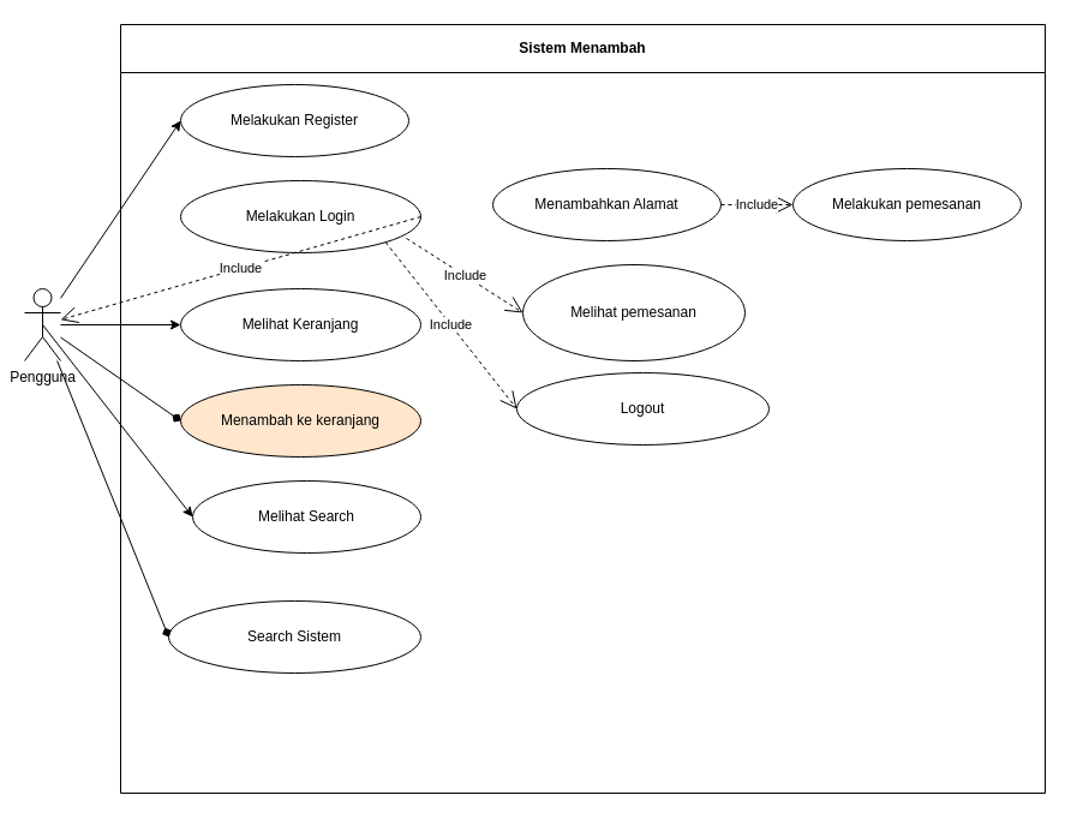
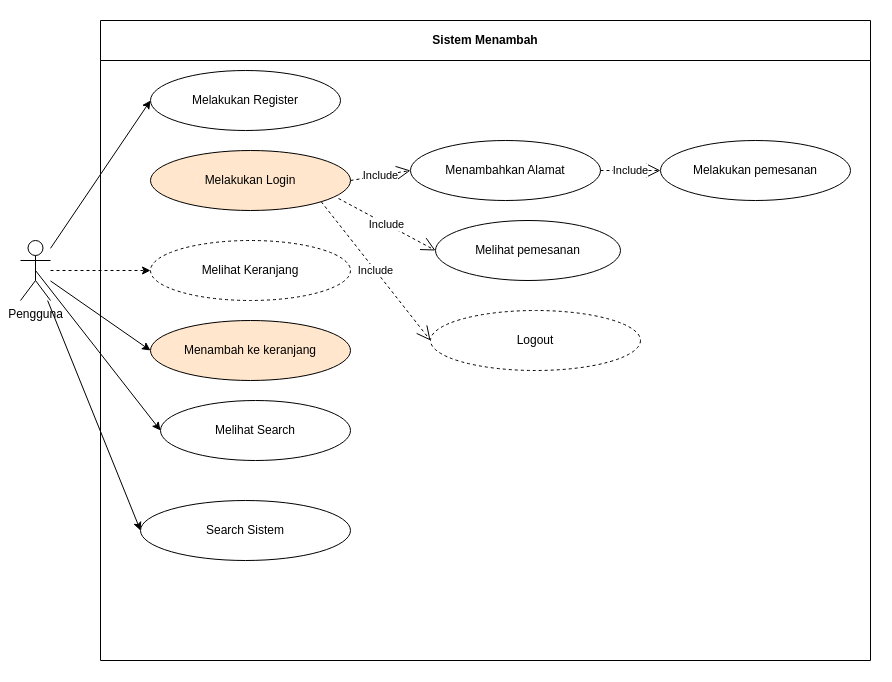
- <mxCell id="5" value="Melakukan Login" style="ellipse;whiteSpace=wrap;html=1;" parent="3" vertex="1"><mxGeometry x="50" y="130" width="200" height="60" as="geometry" /></mxCell>
+ <mxCell id="5" value="Melakukan Login" style="ellipse;whiteSpace=wrap;html=1;fillColor=#ffe6cc;" parent="3" vertex="1"><mxGeometry x="50" y="130" width="200" height="60" as="geometry" /></mxCell>
- <mxCell id="14" value="Include" style="endArrow=open;endSize=12;dashed=1;html=1;rounded=0;exitX=1;exitY=0.5;exitDx=0;exitDy=0;" parent="3" source="5" target="2" edge="1"><mxGeometry width="160" relative="1" as="geometry"><mxPoint x="120" y="380" as="sourcePoint" /><mxPoint x="280" y="380" as="targetPoint" /></mxGeometry></mxCell>
+ <mxCell id="14" value="Include" style="endArrow=open;endSize=12;dashed=1;html=1;rounded=0;exitX=1;exitY=0.5;exitDx=0;exitDy=0;entryX=0;entryY=0.5;entryDx=0;entryDy=0;" parent="3" source="5" target="10" edge="1"><mxGeometry width="160" relative="1" as="geometry"><mxPoint x="120" y="380" as="sourcePoint" /><mxPoint x="280" y="380" as="targetPoint" /></mxGeometry></mxCell>
- <mxCell id="13" value="Melihat pemesanan" style="ellipse;whiteSpace=wrap;html=1;" parent="3" vertex="1"><mxGeometry x="335" y="200" width="185" height="80" as="geometry" /></mxCell>
+ <mxCell id="13" value="Melihat pemesanan" style="ellipse;whiteSpace=wrap;html=1;" parent="3" vertex="1"><mxGeometry x="335" y="200" width="185" height="60" as="geometry" /></mxCell>
- <mxCell id="19" value="" style="endArrow=classic;html=1;rounded=0;entryX=0;entryY=0.5;entryDx=0;entryDy=0;" parent="1" source="2" target="8" edge="1"><mxGeometry width="50" height="50" relative="1" as="geometry"><mxPoint x="80" y="307" as="sourcePoint" /><mxPoint x="180" y="220" as="targetPoint" /></mxGeometry></mxCell>
+ <mxCell id="19" value="" style="endArrow=classic;html=1;rounded=0;entryX=0;entryY=0.5;entryDx=0;entryDy=0;dashed=1;" parent="1" source="2" target="8" edge="1"><mxGeometry width="50" height="50" relative="1" as="geometry"><mxPoint x="80" y="307" as="sourcePoint" /><mxPoint x="180" y="220" as="targetPoint" /></mxGeometry></mxCell>
- <mxCell id="8" value="Melihat Keranjang" style="ellipse;whiteSpace=wrap;html=1;" parent="3" vertex="1"><mxGeometry x="50" y="220" width="200" height="60" as="geometry" /></mxCell>
+ <mxCell id="8" value="Melihat Keranjang" style="ellipse;whiteSpace=wrap;html=1;dashed=1;" parent="3" vertex="1"><mxGeometry x="50" y="220" width="200" height="60" as="geometry" /></mxCell>
- <mxCell id="12" value="Logout" style="ellipse;whiteSpace=wrap;html=1;" parent="3" vertex="1"><mxGeometry x="330" y="290" width="210" height="60" as="geometry" /></mxCell>
+ <mxCell id="12" value="Logout" style="ellipse;whiteSpace=wrap;html=1;dashed=1;" parent="3" vertex="1"><mxGeometry x="330" y="290" width="210" height="60" as="geometry" /></mxCell>
- <mxCell id="20" value="" style="endArrow=diamond;html=1;rounded=0;entryX=0;entryY=0.5;entryDx=0;entryDy=0;" parent="1" source="2" target="9" edge="1"><mxGeometry width="50" height="50" relative="1" as="geometry"><mxPoint x="80" y="300" as="sourcePoint" /><mxPoint x="180" y="291" as="targetPoint" /></mxGeometry></mxCell>
+ <mxCell id="20" value="" style="endArrow=classic;html=1;rounded=0;entryX=0;entryY=0.5;entryDx=0;entryDy=0;" parent="1" source="2" target="9" edge="1"><mxGeometry width="50" height="50" relative="1" as="geometry"><mxPoint x="80" y="300" as="sourcePoint" /><mxPoint x="180" y="291" as="targetPoint" /></mxGeometry></mxCell>
- <mxCell id="22" value="" style="endArrow=diamond;html=1;rounded=0;entryX=0;entryY=0.5;entryDx=0;entryDy=0;" parent="1" source="2" target="7" edge="1"><mxGeometry width="50" height="50" relative="1" as="geometry"><mxPoint x="100" y="330" as="sourcePoint" /><mxPoint x="225" y="490" as="targetPoint" /></mxGeometry></mxCell>
+ <mxCell id="22" value="" style="endArrow=classic;html=1;rounded=0;entryX=0;entryY=0.5;entryDx=0;entryDy=0;" parent="1" source="2" target="7" edge="1"><mxGeometry width="50" height="50" relative="1" as="geometry"><mxPoint x="100" y="330" as="sourcePoint" /><mxPoint x="225" y="490" as="targetPoint" /></mxGeometry></mxCell>
